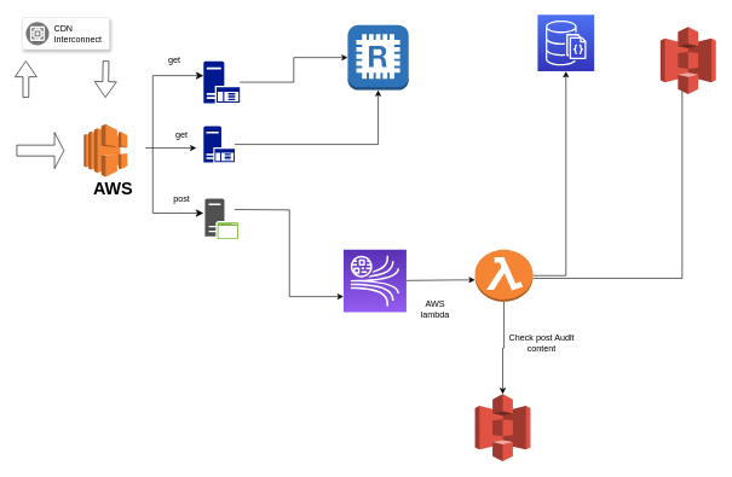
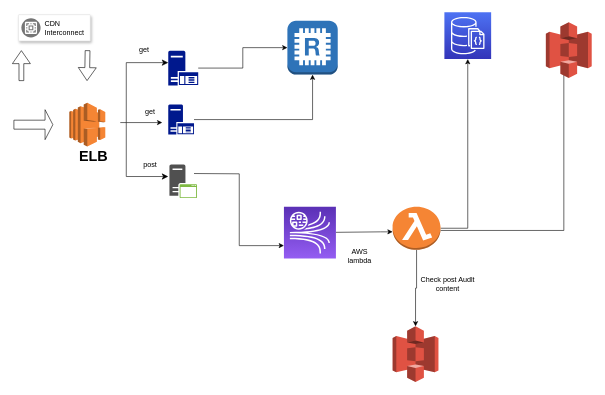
- <mxCell id="8" value="&lt;p style=&quot;line-height: 90%;&quot;&gt;AWS&lt;/p&gt;" style="text;strokeColor=none;fillColor=none;html=1;fontSize=24;fontStyle=1;verticalAlign=middle;align=center;" vertex="1" parent="1"><mxGeometry x="120" y="254" width="70" height="10" as="geometry" /></mxCell>
+ <mxCell id="8" value="&lt;p style=&quot;line-height: 90%;&quot;&gt;ELB&lt;/p&gt;" style="text;strokeColor=none;fillColor=none;html=1;fontSize=24;fontStyle=1;verticalAlign=middle;align=center;" vertex="1" parent="1"><mxGeometry x="120" y="254" width="70" height="10" as="geometry" /></mxCell>
